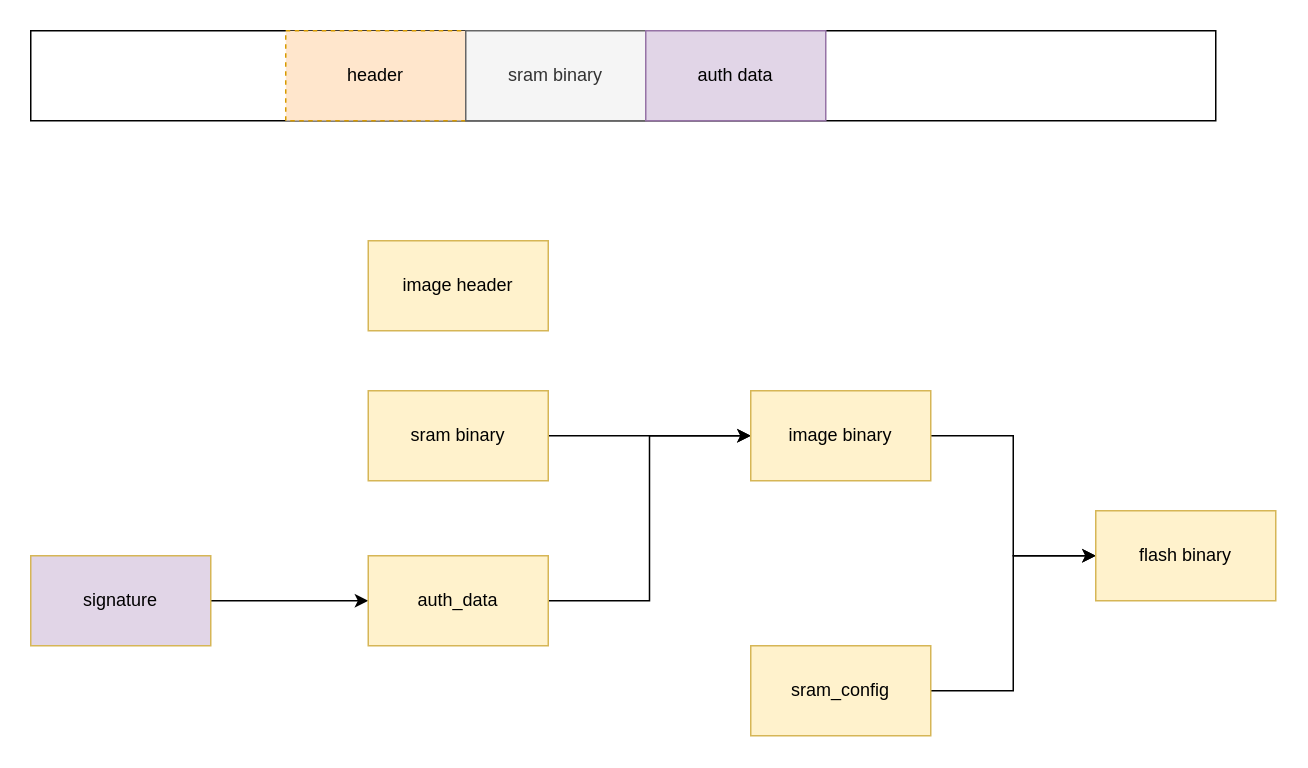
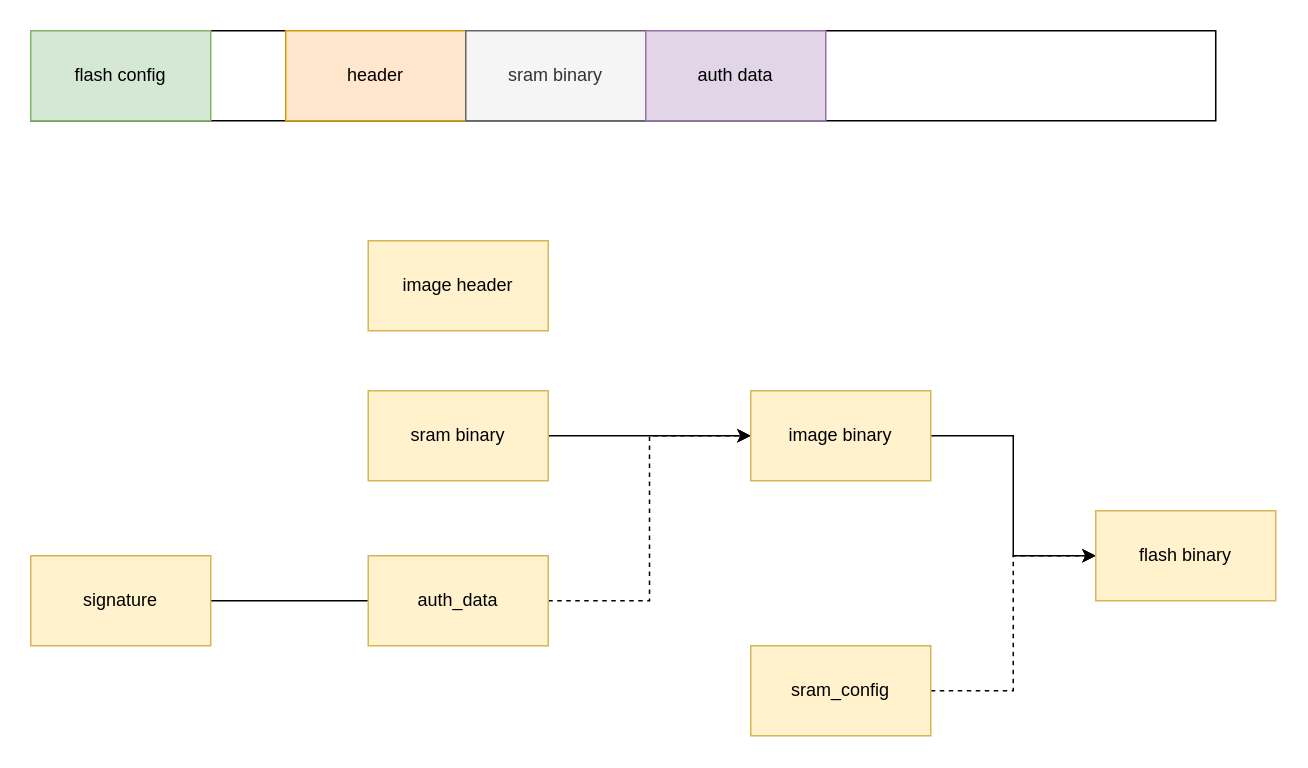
+ <mxCell id="15" value="flash config" style="rounded=0;whiteSpace=wrap;html=1;fillColor=#d5e8d4;strokeColor=#82b366;" vertex="1" parent="1"><mxGeometry x="20" y="20" width="120" height="60" as="geometry" /></mxCell>
- <mxCell id="16" value="header" style="rounded=0;whiteSpace=wrap;html=1;fillColor=#ffe6cc;strokeColor=#d79b00;dashed=1;" vertex="1" parent="1"><mxGeometry x="190" y="20" width="120" height="60" as="geometry" /></mxCell>
+ <mxCell id="16" value="header" style="rounded=0;whiteSpace=wrap;html=1;fillColor=#ffe6cc;strokeColor=#d79b00;" vertex="1" parent="1"><mxGeometry x="190" y="20" width="120" height="60" as="geometry" /></mxCell>
- <mxCell id="5" style="edgeStyle=orthogonalEdgeStyle;rounded=0;orthogonalLoop=1;jettySize=auto;html=1;entryX=0;entryY=0.5;entryDx=0;entryDy=0;" edge="1" parent="1" source="6" target="10"><mxGeometry relative="1" as="geometry" /></mxCell>
+ <mxCell id="5" style="edgeStyle=orthogonalEdgeStyle;rounded=0;orthogonalLoop=1;jettySize=auto;html=1;entryX=0;entryY=0.5;entryDx=0;entryDy=0;dashed=1;" edge="1" parent="1" source="6" target="10"><mxGeometry relative="1" as="geometry" /></mxCell>
- <mxCell id="4" value="signature" style="rounded=0;whiteSpace=wrap;html=1;fillColor=#e1d5e7;strokeColor=#d6b656;" vertex="1" parent="1"><mxGeometry x="20" y="370" width="120" height="60" as="geometry" /></mxCell>
+ <mxCell id="4" value="signature" style="rounded=0;whiteSpace=wrap;html=1;fillColor=#fff2cc;strokeColor=#d6b656;" vertex="1" parent="1"><mxGeometry x="20" y="370" width="120" height="60" as="geometry" /></mxCell>
- <mxCell id="3" style="edgeStyle=orthogonalEdgeStyle;rounded=0;orthogonalLoop=1;jettySize=auto;html=1;entryX=0;entryY=0.5;entryDx=0;entryDy=0;" edge="1" parent="1" source="4" target="6"><mxGeometry relative="1" as="geometry" /></mxCell>
+ <mxCell id="3" style="edgeStyle=orthogonalEdgeStyle;rounded=0;orthogonalLoop=1;jettySize=auto;html=1;entryX=0;entryY=0.5;entryDx=0;entryDy=0;endArrow=none;" edge="1" parent="1" source="4" target="6"><mxGeometry relative="1" as="geometry" /></mxCell>
- <mxCell id="11" style="edgeStyle=orthogonalEdgeStyle;rounded=0;orthogonalLoop=1;jettySize=auto;html=1;entryX=0;entryY=0.5;entryDx=0;entryDy=0;" edge="1" parent="1" source="12" target="13"><mxGeometry relative="1" as="geometry" /></mxCell>
+ <mxCell id="11" style="edgeStyle=orthogonalEdgeStyle;rounded=0;orthogonalLoop=1;jettySize=auto;html=1;entryX=0;entryY=0.5;entryDx=0;entryDy=0;dashed=1;" edge="1" parent="1" source="12" target="13"><mxGeometry relative="1" as="geometry" /></mxCell>
